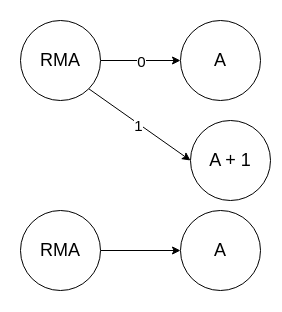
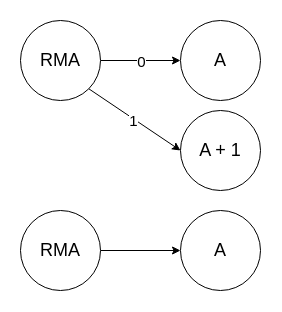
- <mxCell id="8" value="A + 1" style="ellipse;whiteSpace=wrap;html=1;aspect=fixed;fontSize=18;" vertex="1" parent="1"><mxGeometry x="190" y="120" width="80" height="80" as="geometry" /></mxCell>
+ <mxCell id="8" value="A + 1" style="ellipse;whiteSpace=wrap;html=1;aspect=fixed;fontSize=18;" vertex="1" parent="1"><mxGeometry x="180" y="110" width="80" height="80" as="geometry" /></mxCell>
